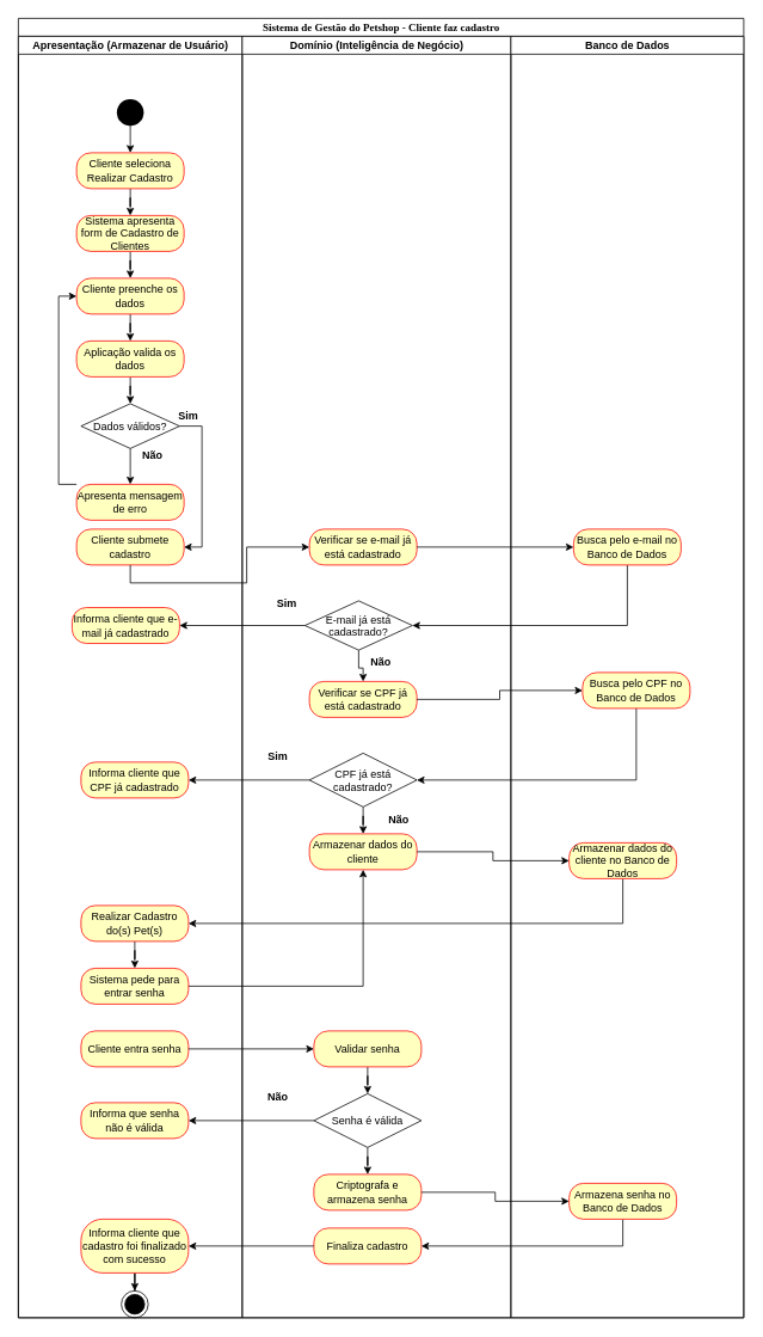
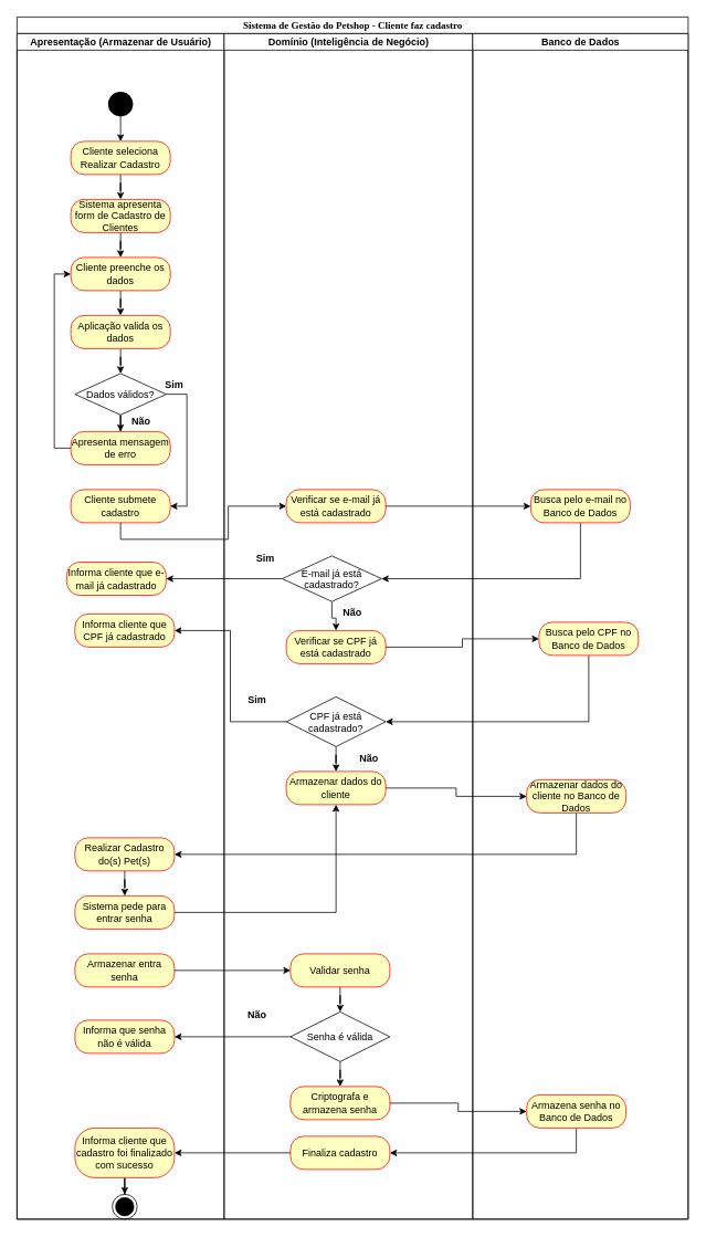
- <mxCell id="17" value="Apresenta mensagem de erro" style="rounded=1;whiteSpace=wrap;html=1;arcSize=40;fontColor=#000000;fillColor=#ffffc0;strokeColor=#ff0000;" vertex="1" parent="3"><mxGeometry x="65" y="500" width="120" height="40" as="geometry" /></mxCell>
+ <mxCell id="17" value="Apresenta mensagem de erro" style="rounded=1;whiteSpace=wrap;html=1;arcSize=40;fontColor=#000000;fillColor=#ffffc0;strokeColor=#ff0000;" vertex="1" parent="3"><mxGeometry x="65" y="480" width="120" height="40" as="geometry" /></mxCell>
- <mxCell id="23" value="Informa cliente que CPF já cadastrado" style="rounded=1;whiteSpace=wrap;html=1;arcSize=40;fontColor=#000000;fillColor=#ffffc0;strokeColor=#ff0000;" vertex="1" parent="3"><mxGeometry x="70" y="810" width="120" height="40" as="geometry" /></mxCell>
+ <mxCell id="23" value="Informa cliente que CPF já cadastrado" style="rounded=1;whiteSpace=wrap;html=1;arcSize=40;fontColor=#000000;fillColor=#ffffc0;strokeColor=#ff0000;" vertex="1" parent="3"><mxGeometry x="70" y="700" width="120" height="40" as="geometry" /></mxCell>
- <mxCell id="28" value="Cliente entra senha" style="rounded=1;whiteSpace=wrap;html=1;arcSize=40;fontColor=#000000;fillColor=#ffffc0;strokeColor=#ff0000;" vertex="1" parent="3"><mxGeometry x="70" y="1110" width="120" height="40" as="geometry" /></mxCell>
+ <mxCell id="28" value="Armazenar entra senha" style="rounded=1;whiteSpace=wrap;html=1;arcSize=40;fontColor=#000000;fillColor=#ffffc0;strokeColor=#ff0000;" vertex="1" parent="3"><mxGeometry x="70" y="1110" width="120" height="40" as="geometry" /></mxCell>
